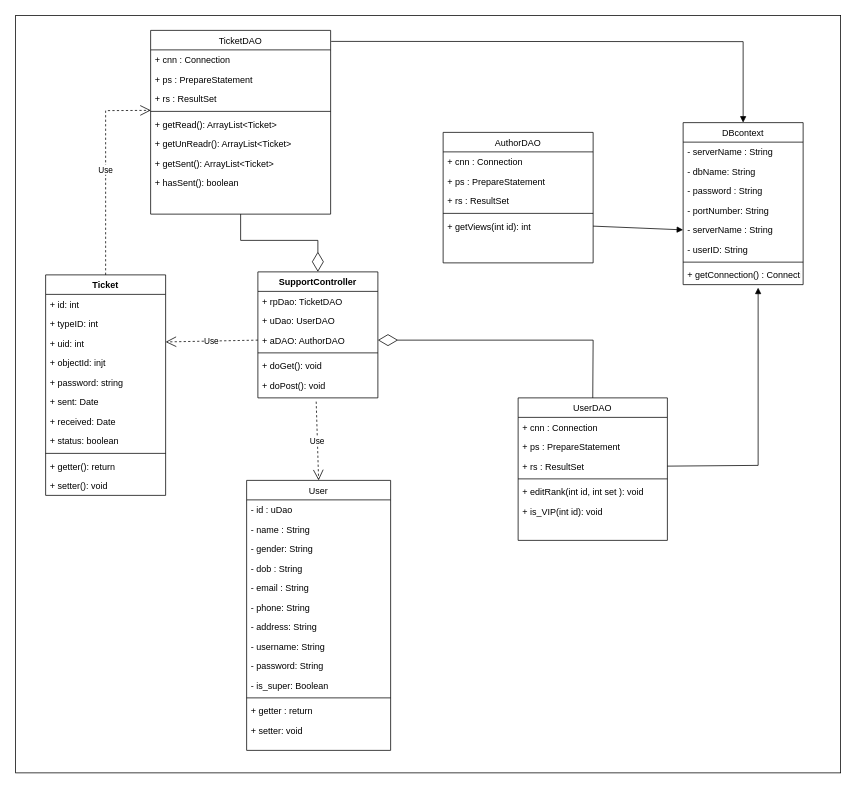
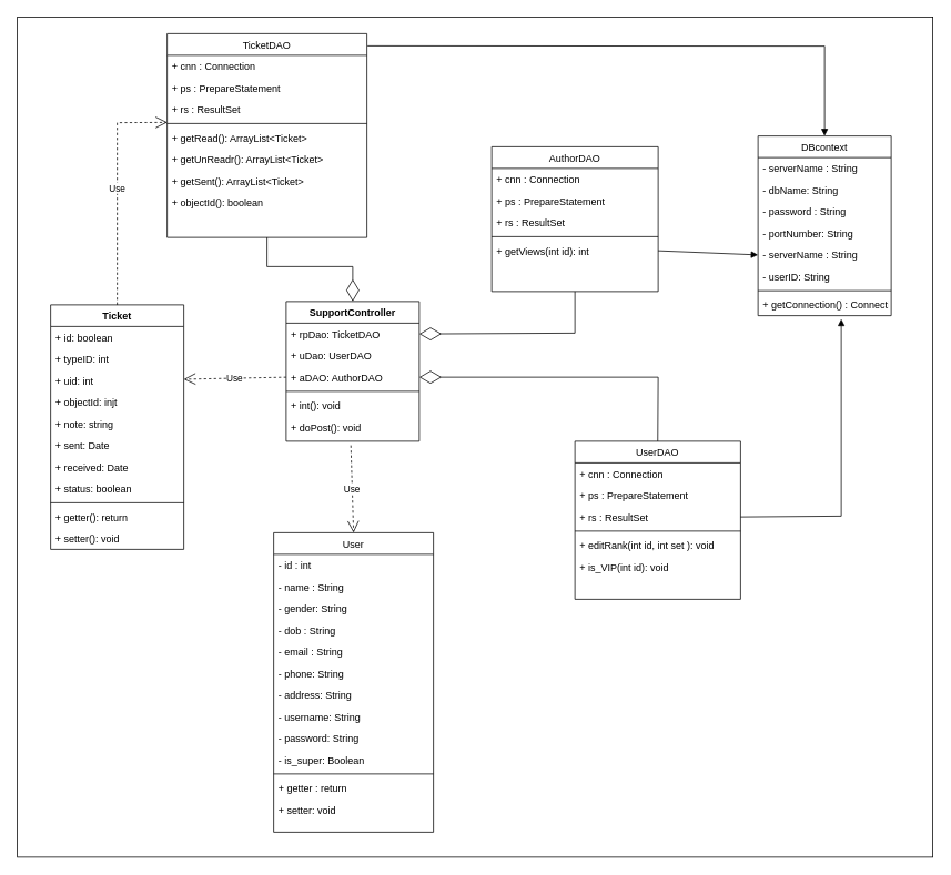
- <mxCell id="30" value="+ hasSent(): boolean" style="text;strokeColor=none;fillColor=none;align=left;verticalAlign=top;spacingLeft=4;spacingRight=4;overflow=hidden;rotatable=0;points=[[0,0.5],[1,0.5]];portConstraint=eastwest;" parent="22" vertex="1"><mxGeometry y="190" width="240" height="26" as="geometry" /></mxCell>
+ <mxCell id="30" value="+ objectId(): boolean" style="text;strokeColor=none;fillColor=none;align=left;verticalAlign=top;spacingLeft=4;spacingRight=4;overflow=hidden;rotatable=0;points=[[0,0.5],[1,0.5]];portConstraint=eastwest;" parent="22" vertex="1"><mxGeometry y="190" width="240" height="26" as="geometry" /></mxCell>
+ <mxCell id="74" value="" style="endArrow=diamondThin;endFill=0;endSize=24;html=1;rounded=0;entryX=1;entryY=0.5;entryDx=0;entryDy=0;exitX=0.5;exitY=1;exitDx=0;exitDy=0;" parent="1" source="68" target="4" edge="1"><mxGeometry width="160" relative="1" as="geometry"><mxPoint x="630" y="400" as="sourcePoint" /><mxPoint x="790" y="400" as="targetPoint" /><Array as="points"><mxPoint x="690" y="400" /></Array></mxGeometry></mxCell>
- <mxCell id="11" value="+ id: int" style="text;strokeColor=none;fillColor=none;align=left;verticalAlign=top;spacingLeft=4;spacingRight=4;overflow=hidden;rotatable=0;points=[[0,0.5],[1,0.5]];portConstraint=eastwest;" parent="10" vertex="1"><mxGeometry y="26" width="160" height="26" as="geometry" /></mxCell>
+ <mxCell id="11" value="+ id: boolean" style="text;strokeColor=none;fillColor=none;align=left;verticalAlign=top;spacingLeft=4;spacingRight=4;overflow=hidden;rotatable=0;points=[[0,0.5],[1,0.5]];portConstraint=eastwest;" parent="10" vertex="1"><mxGeometry y="26" width="160" height="26" as="geometry" /></mxCell>
- <mxCell id="8" value="+ doGet(): void" style="text;strokeColor=none;fillColor=none;align=left;verticalAlign=top;spacingLeft=4;spacingRight=4;overflow=hidden;rotatable=0;points=[[0,0.5],[1,0.5]];portConstraint=eastwest;" parent="3" vertex="1"><mxGeometry y="112" width="160" height="26" as="geometry" /></mxCell>
+ <mxCell id="8" value="+ int(): void" style="text;strokeColor=none;fillColor=none;align=left;verticalAlign=top;spacingLeft=4;spacingRight=4;overflow=hidden;rotatable=0;points=[[0,0.5],[1,0.5]];portConstraint=eastwest;" parent="3" vertex="1"><mxGeometry y="112" width="160" height="26" as="geometry" /></mxCell>
- <mxCell id="15" value="+ password: string" style="text;strokeColor=none;fillColor=none;align=left;verticalAlign=top;spacingLeft=4;spacingRight=4;overflow=hidden;rotatable=0;points=[[0,0.5],[1,0.5]];portConstraint=eastwest;" parent="10" vertex="1"><mxGeometry y="130" width="160" height="26" as="geometry" /></mxCell>
+ <mxCell id="15" value="+ note: string" style="text;strokeColor=none;fillColor=none;align=left;verticalAlign=top;spacingLeft=4;spacingRight=4;overflow=hidden;rotatable=0;points=[[0,0.5],[1,0.5]];portConstraint=eastwest;" parent="10" vertex="1"><mxGeometry y="130" width="160" height="26" as="geometry" /></mxCell>
- <mxCell id="41" value="- id : uDao" style="text;align=left;verticalAlign=top;spacingLeft=4;spacingRight=4;overflow=hidden;rotatable=0;points=[[0,0.5],[1,0.5]];portConstraint=eastwest;" parent="40" vertex="1"><mxGeometry y="26" width="192" height="26" as="geometry" /></mxCell>
+ <mxCell id="41" value="- id : int" style="text;align=left;verticalAlign=top;spacingLeft=4;spacingRight=4;overflow=hidden;rotatable=0;points=[[0,0.5],[1,0.5]];portConstraint=eastwest;" parent="40" vertex="1"><mxGeometry y="26" width="192" height="26" as="geometry" /></mxCell>
